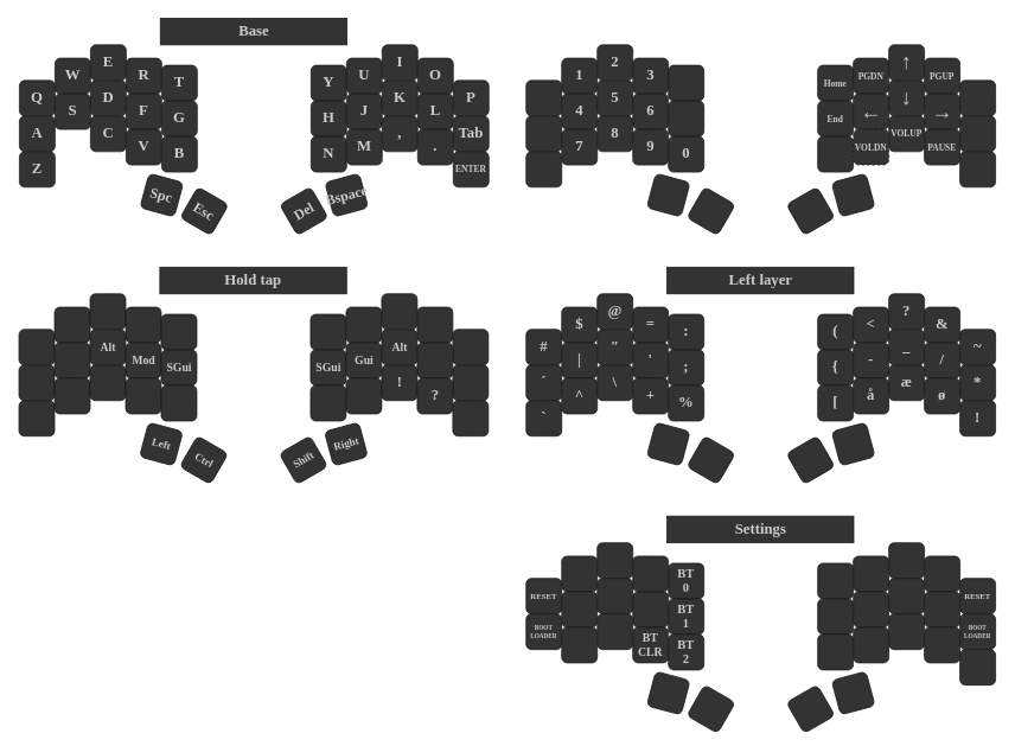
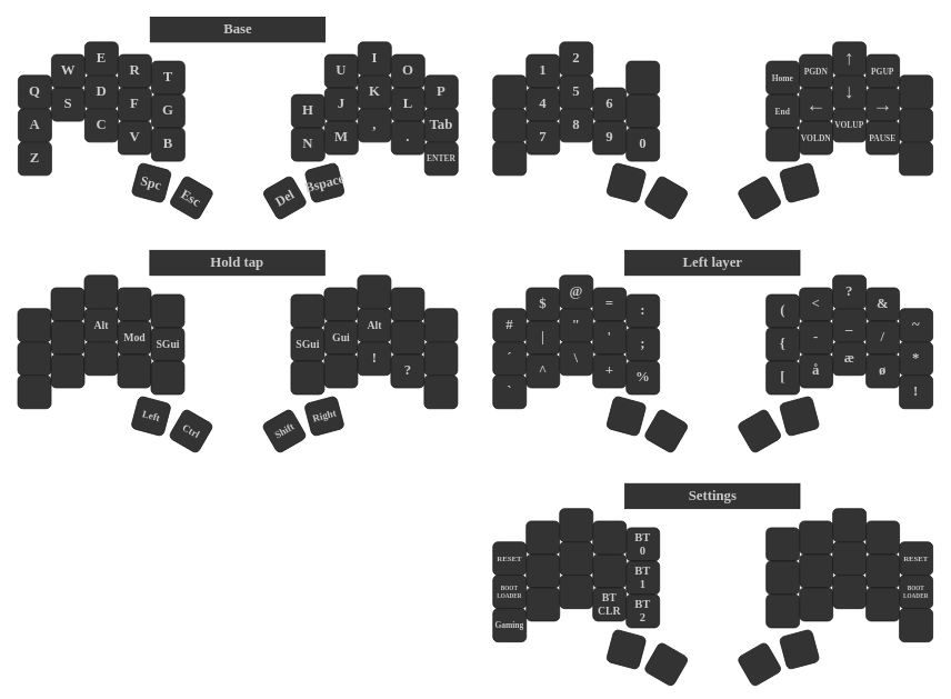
- <mxCell id="75" value="3" style="whiteSpace=wrap;html=1;aspect=fixed;fontSize=17;fontFamily=Verdana;fontStyle=1;fontColor=#CCCCCC;fillColor=#333333;rounded=1;strokeColor=#1A1A1A;" parent="1" vertex="1"><mxGeometry x="711" y="65" width="40" height="40" as="geometry" /></mxCell>
- <mxCell id="18" value="Y" style="whiteSpace=wrap;html=1;aspect=fixed;fontSize=17;fontFamily=Verdana;fontStyle=1;fontColor=#CCCCCC;fillColor=#333333;rounded=1;strokeColor=#1A1A1A;" parent="1" vertex="1"><mxGeometry x="349" y="73" width="40" height="40" as="geometry" /></mxCell>
- <mxCell id="100" value="VOLDN" style="whiteSpace=wrap;html=1;aspect=fixed;fontSize=10;fontFamily=Verdana;fontStyle=1;fontColor=#CCCCCC;fillColor=#333333;rounded=1;strokeColor=#1A1A1A;dashed=1;" parent="1" vertex="1"><mxGeometry x="959" y="145" width="40" height="40" as="geometry" /></mxCell>
+ <mxCell id="100" value="VOLDN" style="whiteSpace=wrap;html=1;aspect=fixed;fontSize=10;fontFamily=Verdana;fontStyle=1;fontColor=#CCCCCC;fillColor=#333333;rounded=1;strokeColor=#1A1A1A;" parent="1" vertex="1"><mxGeometry x="959" y="145" width="40" height="40" as="geometry" /></mxCell>
+ <mxCell id="44" value="Gaming" style="whiteSpace=wrap;html=1;aspect=fixed;fontSize=10;fontFamily=Verdana;fontStyle=1;fontColor=#CCCCCC;fillColor=#333333;rounded=1;strokeColor=#1A1A1A;" parent="1" vertex="1"><mxGeometry x="591" y="730" width="40" height="40" as="geometry" /></mxCell>
